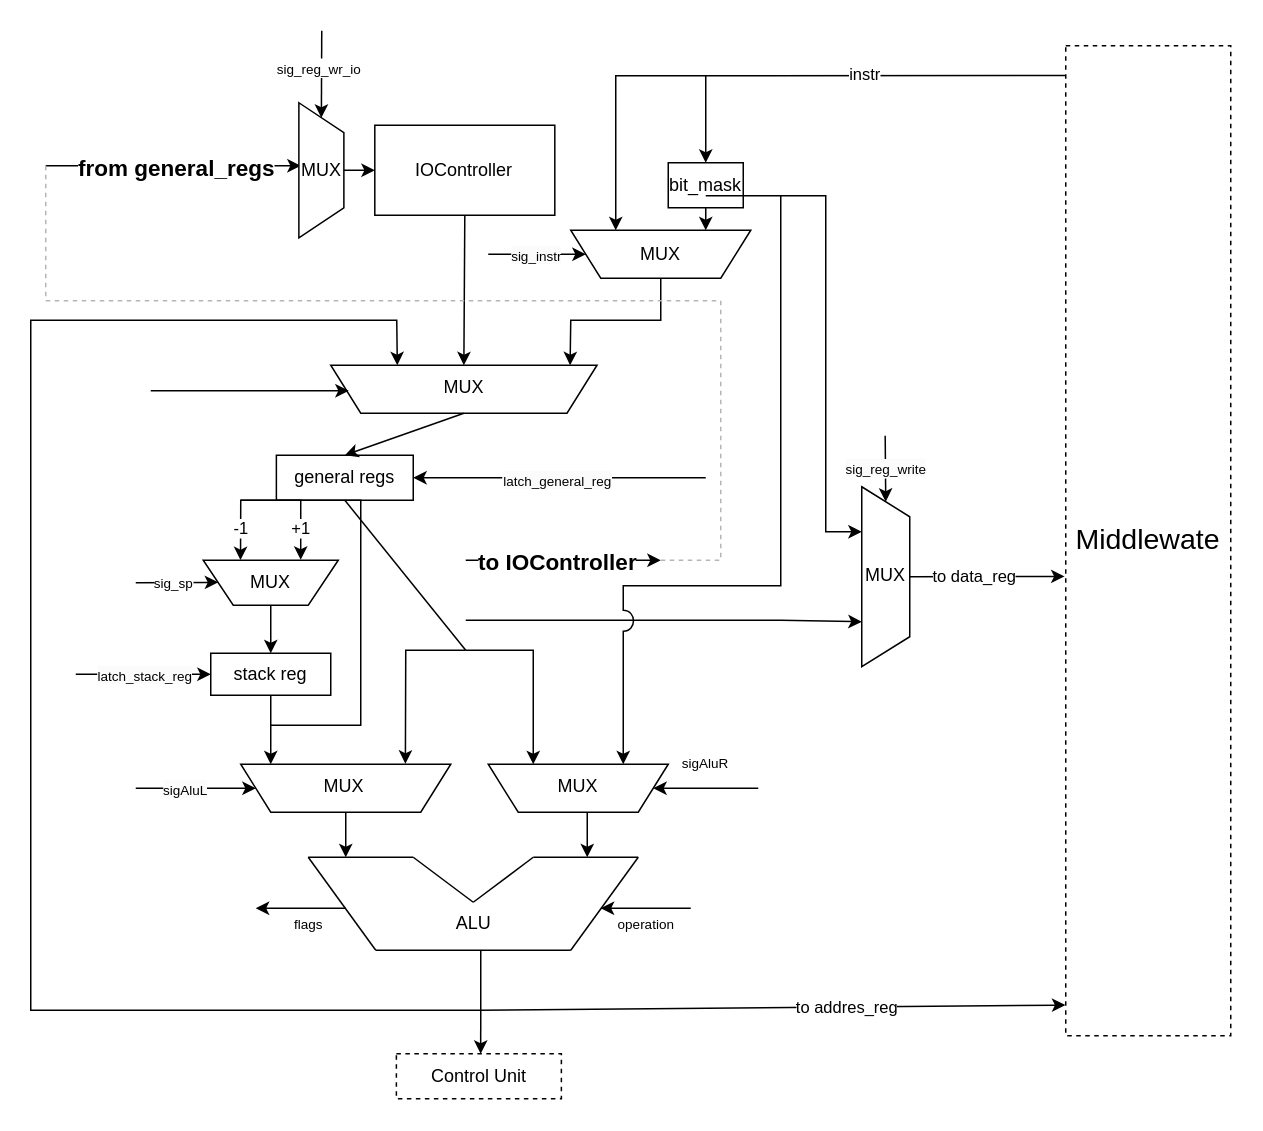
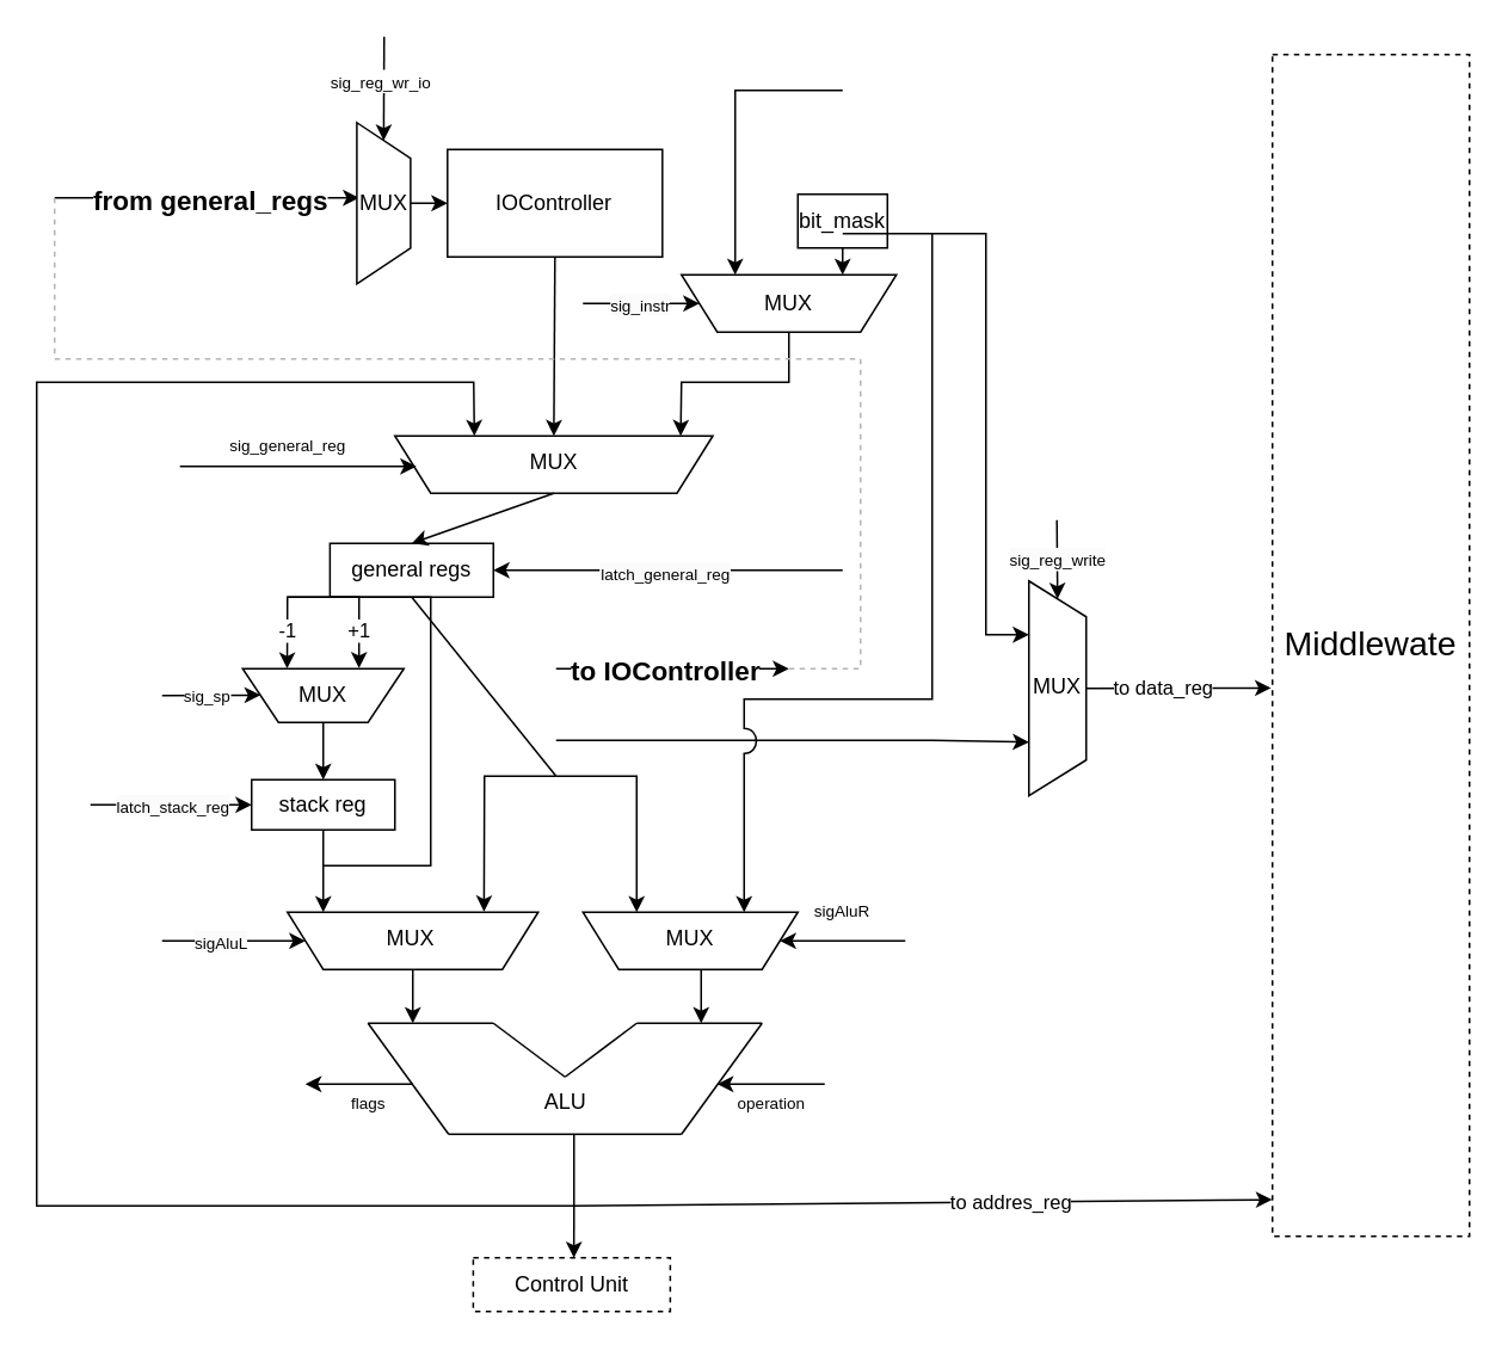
- <mxCell id="35" value="" style="endArrow=classic;html=1;rounded=0;entryX=0.5;entryY=0;entryDx=0;entryDy=0;exitX=-0.003;exitY=0.03;exitDx=0;exitDy=0;exitPerimeter=0;" edge="1" parent="1" source="84" target="34"><mxGeometry width="50" height="50" relative="1" as="geometry"><mxPoint x="830" y="60" as="sourcePoint" /><mxPoint x="484.76" y="60.5" as="targetPoint" /><Array as="points"><mxPoint x="470" y="50" /></Array></mxGeometry></mxCell>
- <mxCell id="36" value="instr" style="edgeLabel;html=1;align=center;verticalAlign=middle;resizable=0;points=[];" vertex="1" connectable="0" parent="35"><mxGeometry x="0.324" y="-1" relative="1" as="geometry"><mxPoint x="63" as="offset" /></mxGeometry></mxCell>
+ <mxCell id="66" value="&lt;font style=&quot;font-size: 9px;&quot;&gt;sig_general_reg&lt;/font&gt;" style="text;html=1;align=center;verticalAlign=middle;resizable=0;points=[];autosize=1;strokeColor=none;fillColor=none;" vertex="1" parent="1"><mxGeometry x="115" y="233" width="90" height="30" as="geometry" /></mxCell>
